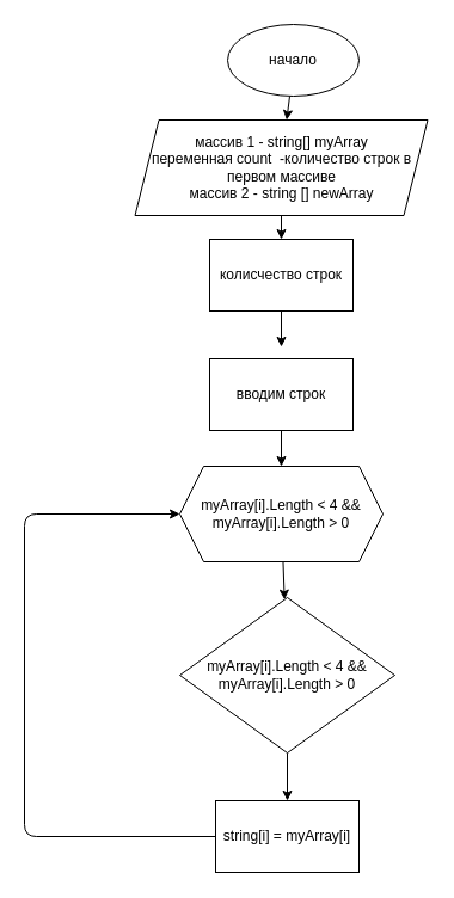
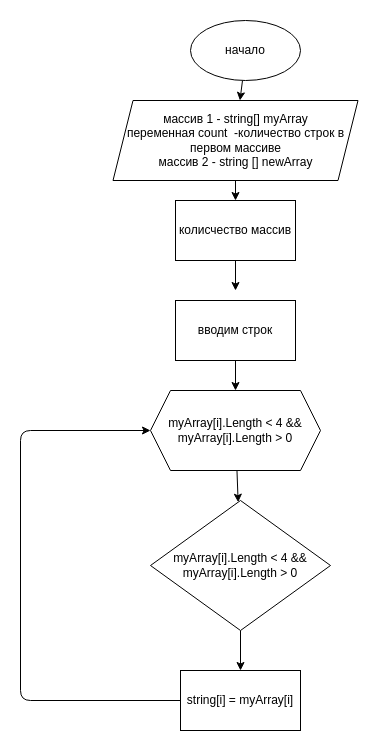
- <mxCell id="7" value="колисчество строк" style="whiteSpace=wrap;html=1;" vertex="1" parent="1"><mxGeometry x="175" y="200" width="120" height="60" as="geometry" /></mxCell>
+ <mxCell id="7" value="колисчество массив" style="whiteSpace=wrap;html=1;" vertex="1" parent="1"><mxGeometry x="175" y="200" width="120" height="60" as="geometry" /></mxCell>
